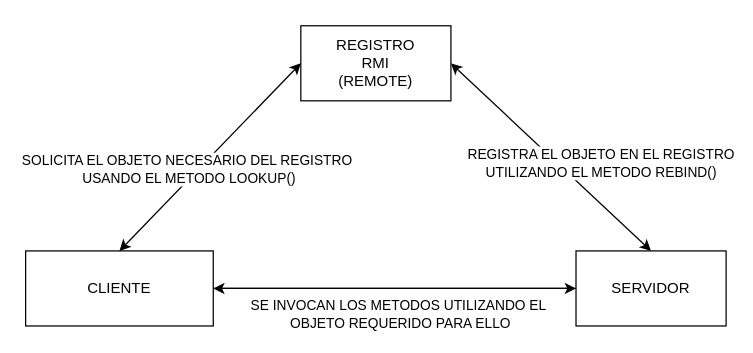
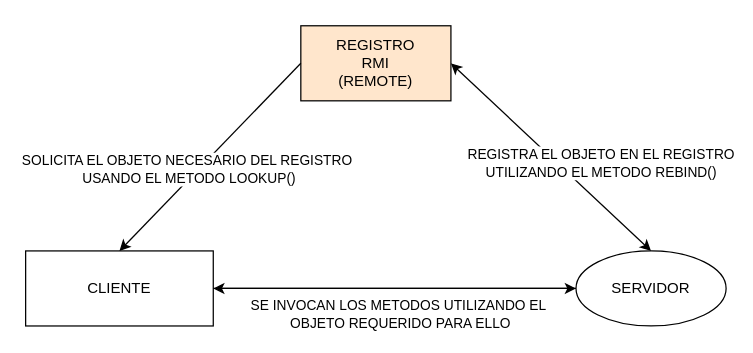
- <mxCell id="2" value="REGISTRO&lt;br&gt;RMI &lt;br&gt;(REMOTE)" style="rounded=0;whiteSpace=wrap;html=1;" vertex="1" parent="1"><mxGeometry x="240" y="20" width="120" height="60" as="geometry" /></mxCell>
+ <mxCell id="2" value="REGISTRO&lt;br&gt;RMI &lt;br&gt;(REMOTE)" style="rounded=0;whiteSpace=wrap;html=1;fillColor=#ffe6cc;" vertex="1" parent="1"><mxGeometry x="240" y="20" width="120" height="60" as="geometry" /></mxCell>
- <mxCell id="10" value="" style="endArrow=classic;startArrow=classic;html=1;rounded=0;entryX=0;entryY=0.5;entryDx=0;entryDy=0;exitX=0.5;exitY=0;exitDx=0;exitDy=0;" edge="1" parent="1" source="4" target="2"><mxGeometry width="50" height="50" relative="1" as="geometry"><mxPoint x="530" y="210" as="sourcePoint" /><mxPoint x="370" y="60" as="targetPoint" /></mxGeometry></mxCell>
+ <mxCell id="10" value="" style="endArrow=none;startArrow=classic;html=1;rounded=0;entryX=0;entryY=0.5;entryDx=0;entryDy=0;exitX=0.5;exitY=0;exitDx=0;exitDy=0;" edge="1" parent="1" source="4" target="2"><mxGeometry width="50" height="50" relative="1" as="geometry"><mxPoint x="530" y="210" as="sourcePoint" /><mxPoint x="370" y="60" as="targetPoint" /></mxGeometry></mxCell>
- <mxCell id="7" value="SERVIDOR" style="rounded=0;whiteSpace=wrap;html=1;" vertex="1" parent="1"><mxGeometry x="460" y="200" width="120" height="60" as="geometry" /></mxCell>
+ <mxCell id="7" value="SERVIDOR" style="ellipse;whiteSpace=wrap;html=1;" vertex="1" parent="1"><mxGeometry x="460" y="200" width="120" height="60" as="geometry" /></mxCell>
